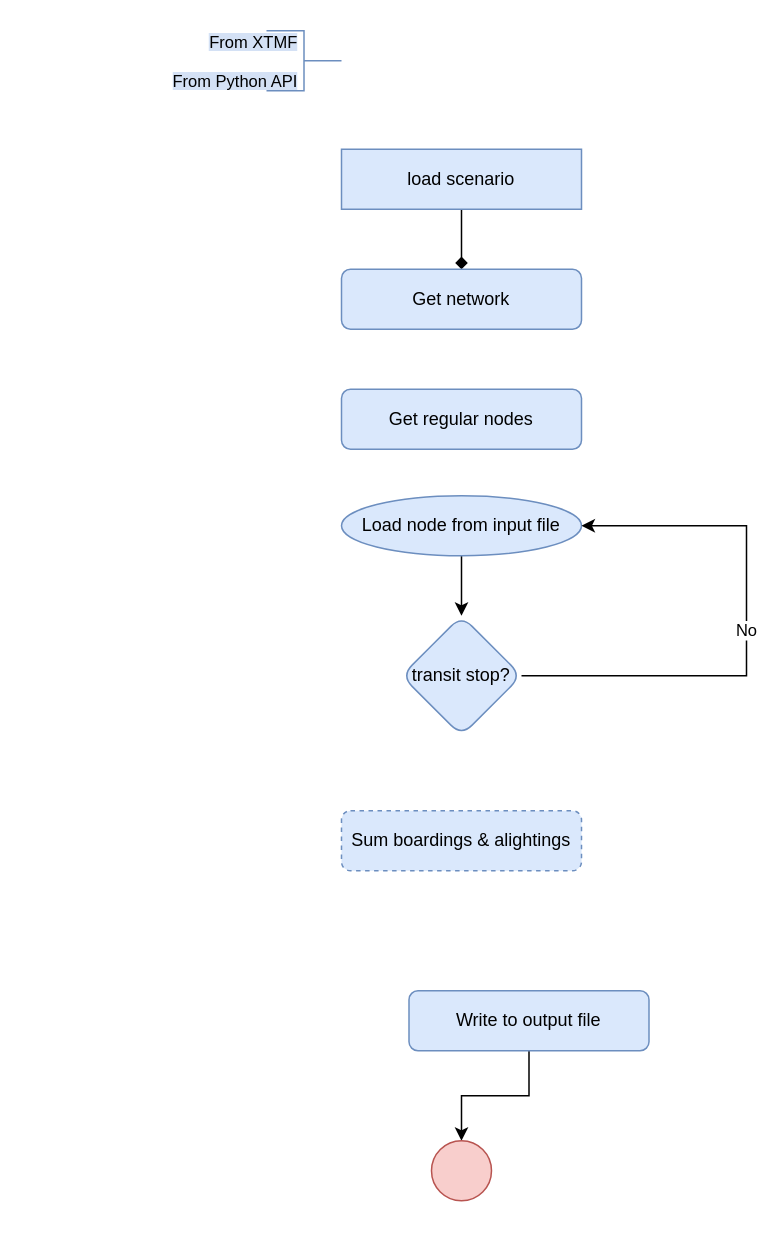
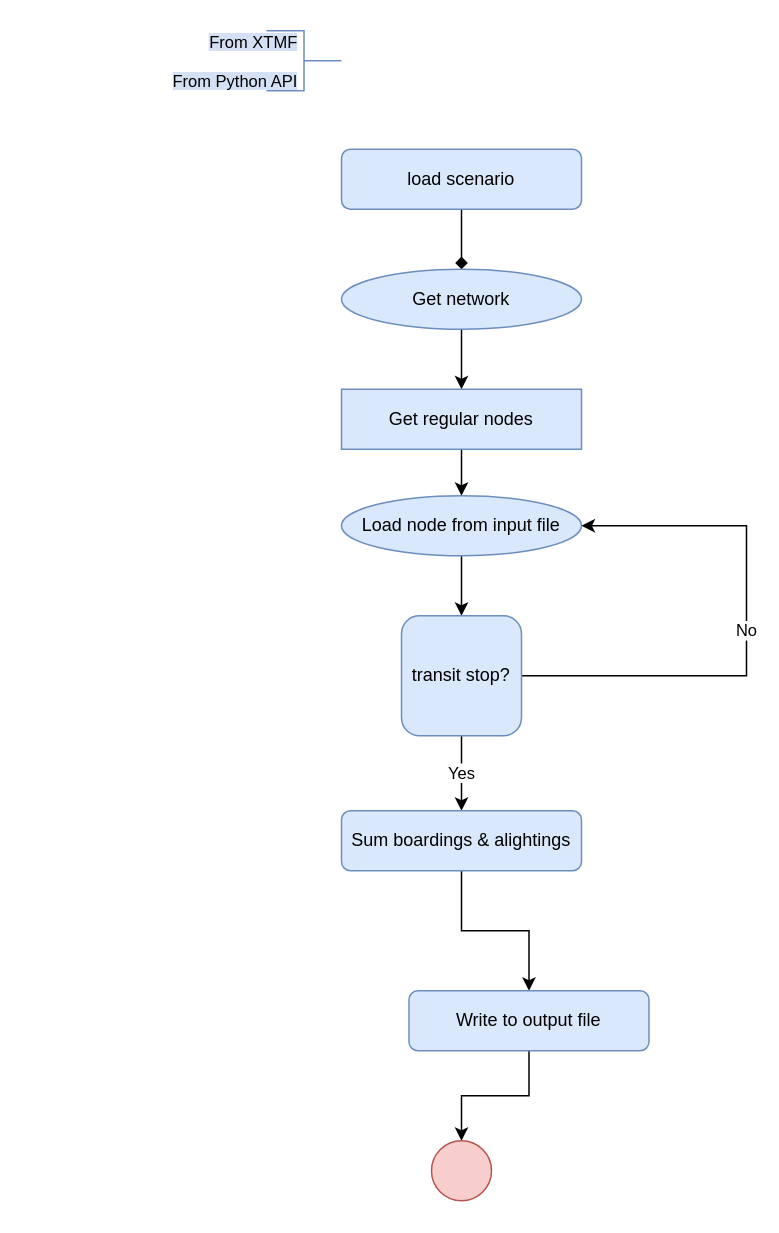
- <mxCell id="5" value="load scenario" style="whiteSpace=wrap;html=1;fillColor=#dae8fc;strokeColor=#6c8ebf;rounded=0;" vertex="1" parent="1"><mxGeometry x="227" y="99" width="160" height="40" as="geometry" /></mxCell>
+ <mxCell id="5" value="load scenario" style="rounded=1;whiteSpace=wrap;html=1;fillColor=#dae8fc;strokeColor=#6c8ebf;" vertex="1" parent="1"><mxGeometry x="227" y="99" width="160" height="40" as="geometry" /></mxCell>
- <mxCell id="7" value="Get network" style="rounded=1;whiteSpace=wrap;html=1;fillColor=#dae8fc;strokeColor=#6c8ebf;" vertex="1" parent="1"><mxGeometry x="227" y="179" width="160" height="40" as="geometry" /></mxCell>
+ <mxCell id="7" value="Get network" style="ellipse;whiteSpace=wrap;html=1;fillColor=#dae8fc;strokeColor=#6c8ebf;" vertex="1" parent="1"><mxGeometry x="227" y="179" width="160" height="40" as="geometry" /></mxCell>
+ <mxCell id="6" value="" style="edgeStyle=orthogonalEdgeStyle;rounded=0;orthogonalLoop=1;jettySize=auto;html=1;" edge="1" parent="1" source="7" target="9"><mxGeometry relative="1" as="geometry" /></mxCell>
- <mxCell id="9" value="Get regular nodes" style="rounded=1;whiteSpace=wrap;html=1;fillColor=#dae8fc;strokeColor=#6c8ebf;" vertex="1" parent="1"><mxGeometry x="227" y="259" width="160" height="40" as="geometry" /></mxCell>
+ <mxCell id="9" value="Get regular nodes" style="whiteSpace=wrap;html=1;fillColor=#dae8fc;strokeColor=#6c8ebf;rounded=0;" vertex="1" parent="1"><mxGeometry x="227" y="259" width="160" height="40" as="geometry" /></mxCell>
+ <mxCell id="8" value="" style="edgeStyle=orthogonalEdgeStyle;rounded=0;orthogonalLoop=1;jettySize=auto;html=1;" edge="1" parent="1" source="9" target="11"><mxGeometry relative="1" as="geometry" /></mxCell>
- <mxCell id="16" value="transit stop?" style="rhombus;whiteSpace=wrap;html=1;rounded=1;strokeColor=#6c8ebf;fillColor=#dae8fc;" vertex="1" parent="1"><mxGeometry x="267" y="410" width="80" height="80" as="geometry" /></mxCell>
+ <mxCell id="16" value="transit stop?" style="whiteSpace=wrap;html=1;strokeColor=#6c8ebf;fillColor=#dae8fc;rounded=1;" vertex="1" parent="1"><mxGeometry x="267" y="410" width="80" height="80" as="geometry" /></mxCell>
+ <mxCell id="12" value="Yes" style="edgeStyle=orthogonalEdgeStyle;rounded=0;orthogonalLoop=1;jettySize=auto;html=1;" edge="1" parent="1" source="16" target="14"><mxGeometry relative="1" as="geometry"><mxPoint x="307" y="674" as="sourcePoint" /></mxGeometry></mxCell>
- <mxCell id="14" value="Sum boardings &amp;amp; alightings" style="rounded=1;whiteSpace=wrap;html=1;fillColor=#dae8fc;strokeColor=#6c8ebf;dashed=1;" vertex="1" parent="1"><mxGeometry x="227" y="540" width="160" height="40" as="geometry" /></mxCell>
+ <mxCell id="14" value="Sum boardings &amp;amp; alightings" style="rounded=1;whiteSpace=wrap;html=1;fillColor=#dae8fc;strokeColor=#6c8ebf;" vertex="1" parent="1"><mxGeometry x="227" y="540" width="160" height="40" as="geometry" /></mxCell>
+ <mxCell id="13" value="" style="edgeStyle=orthogonalEdgeStyle;rounded=0;orthogonalLoop=1;jettySize=auto;html=1;" edge="1" parent="1" source="14" target="18"><mxGeometry relative="1" as="geometry" /></mxCell>
